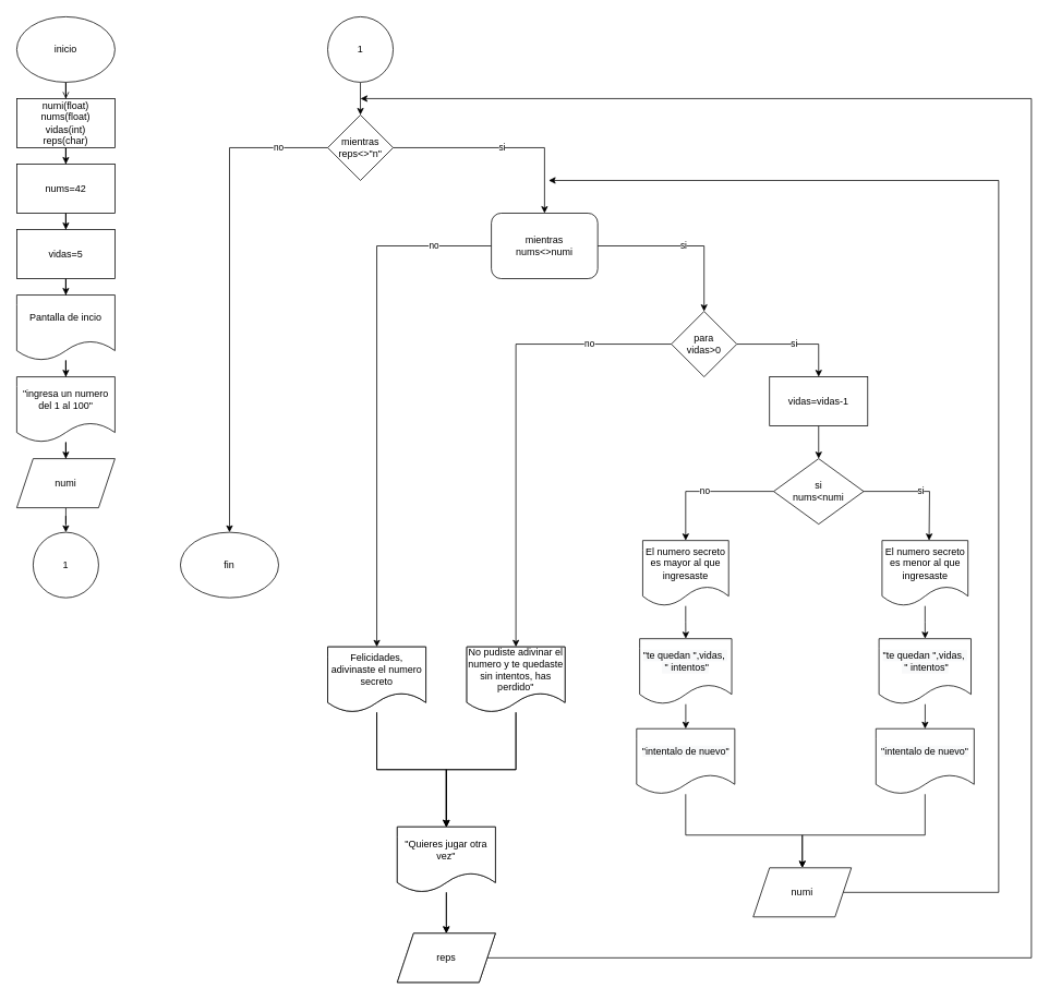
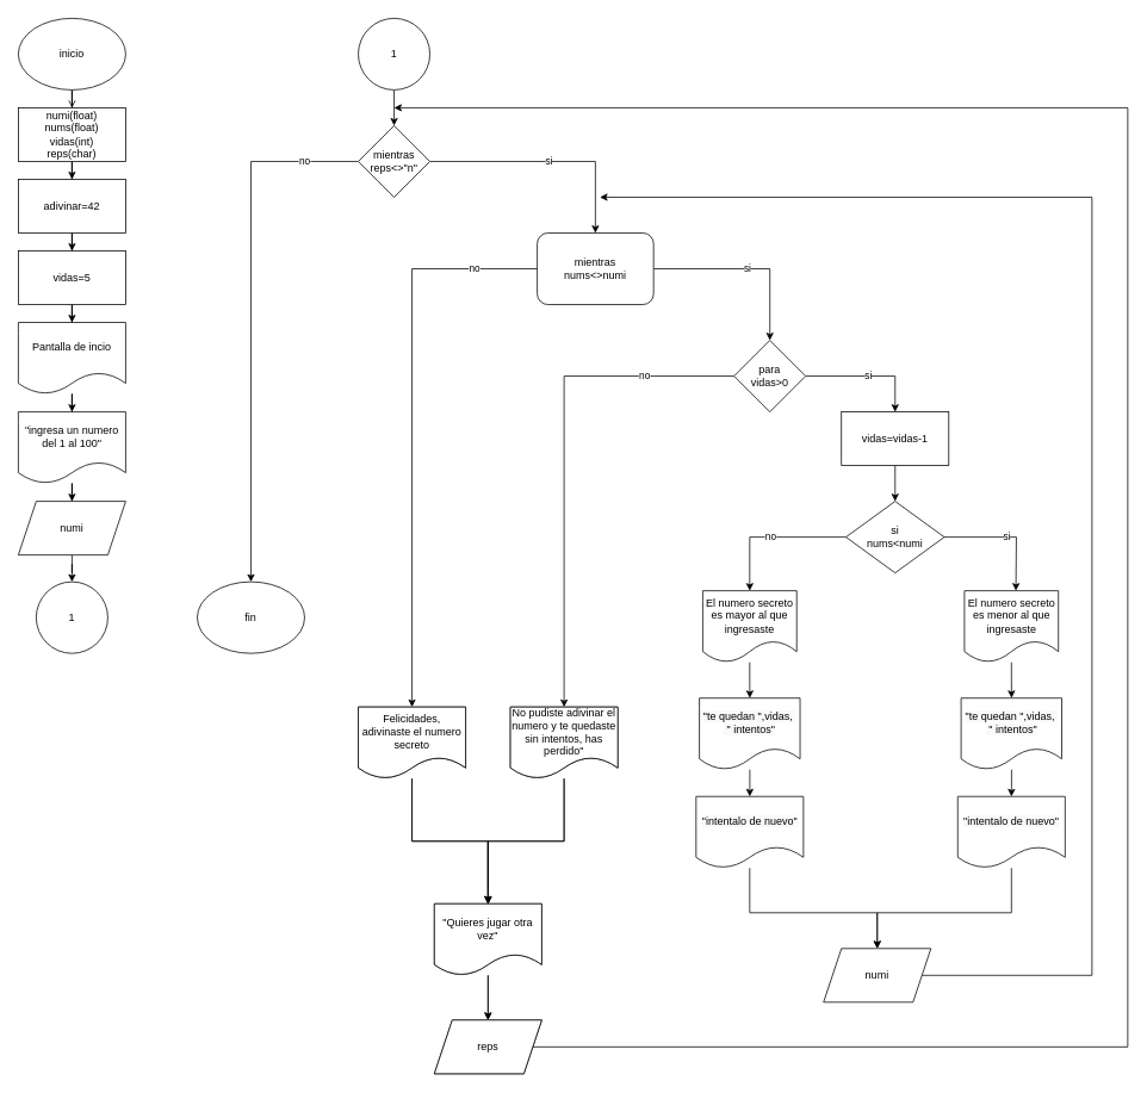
- <mxCell id="16" value="nums=42" style="rounded=0;whiteSpace=wrap;html=1;" vertex="1" parent="1"><mxGeometry x="20" y="200" width="120" height="60" as="geometry" /></mxCell>
+ <mxCell id="16" value="adivinar=42" style="rounded=0;whiteSpace=wrap;html=1;" vertex="1" parent="1"><mxGeometry x="20" y="200" width="120" height="60" as="geometry" /></mxCell>
